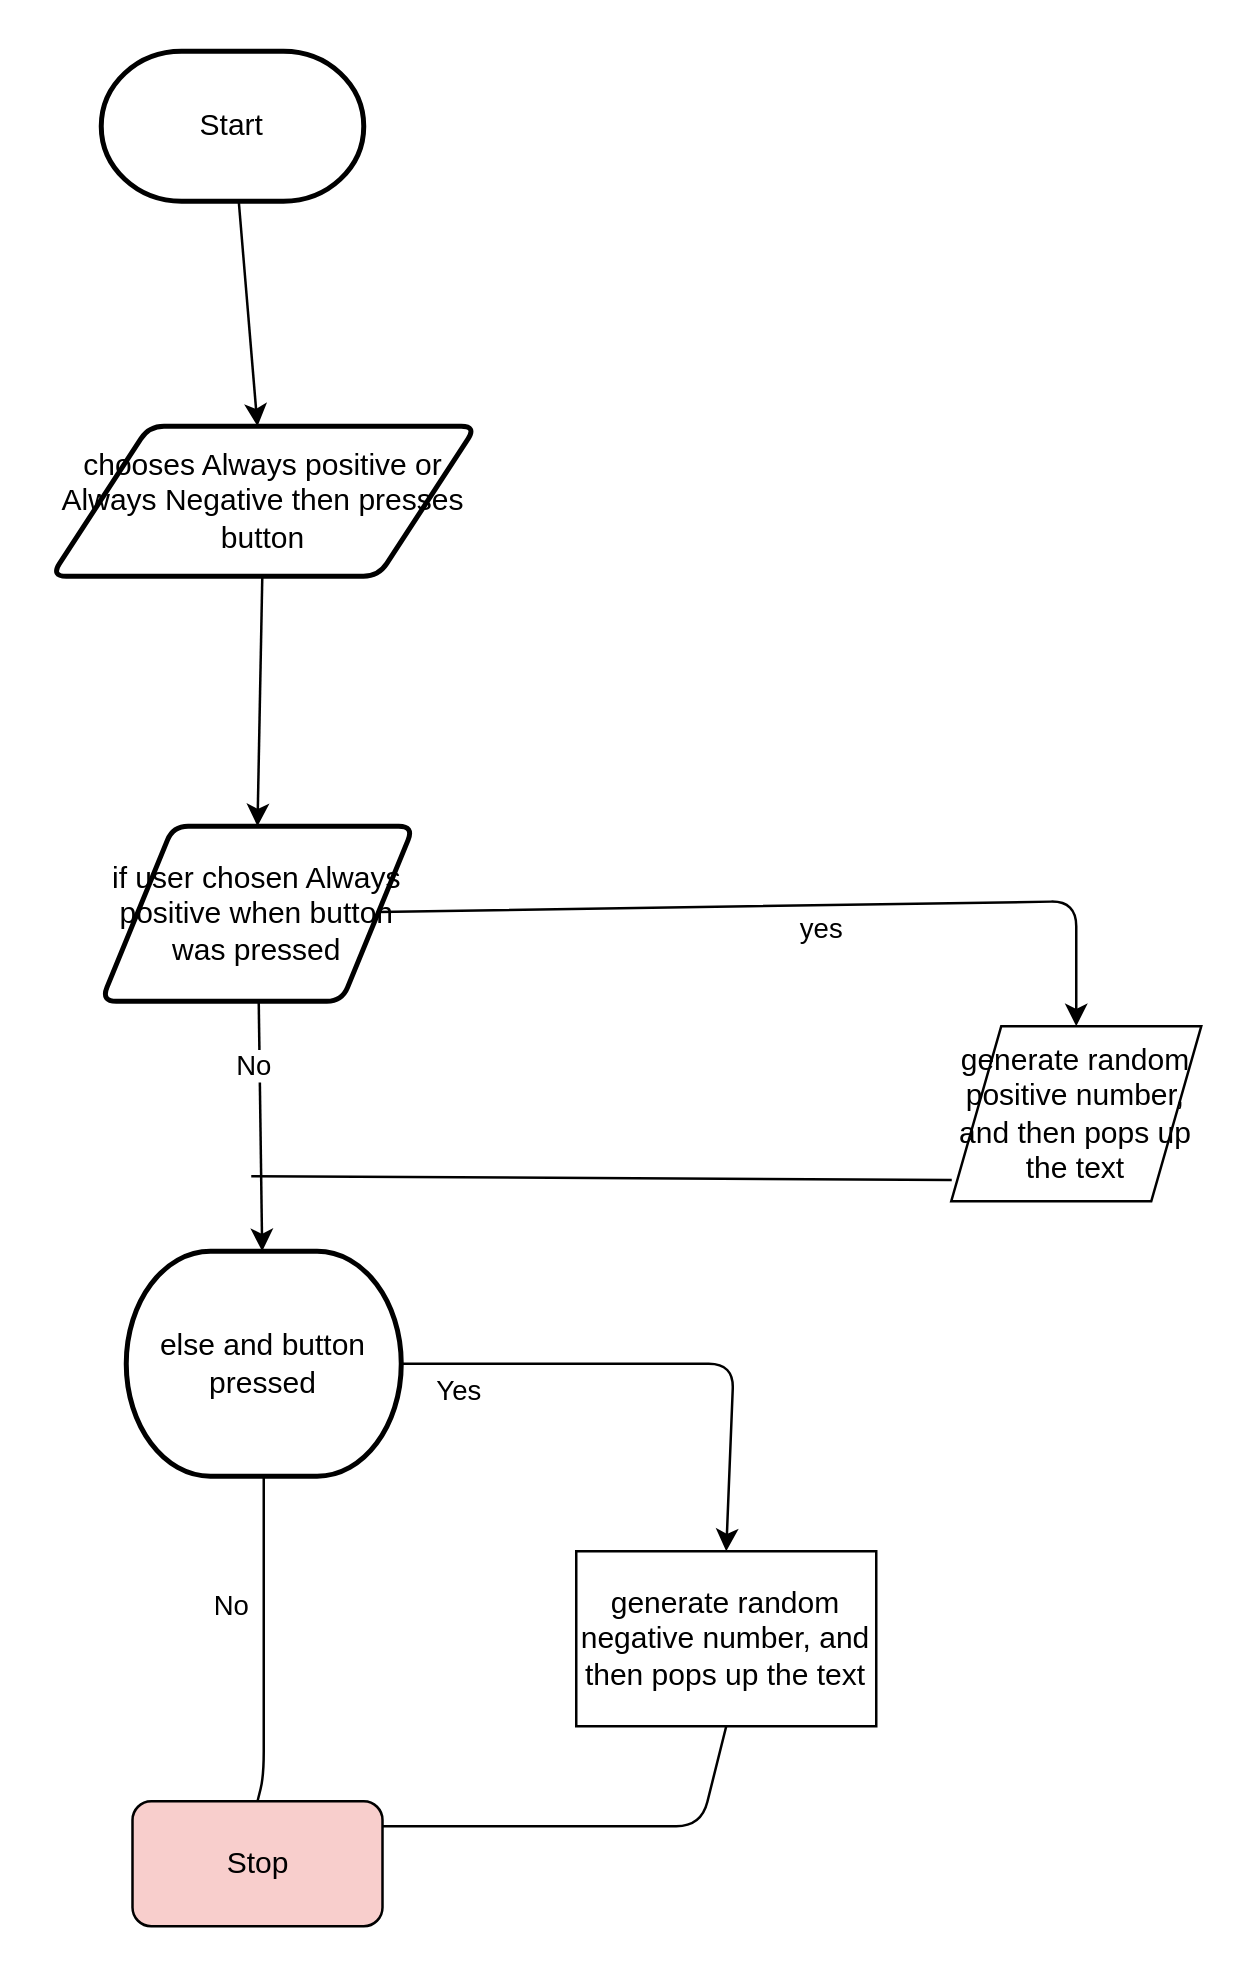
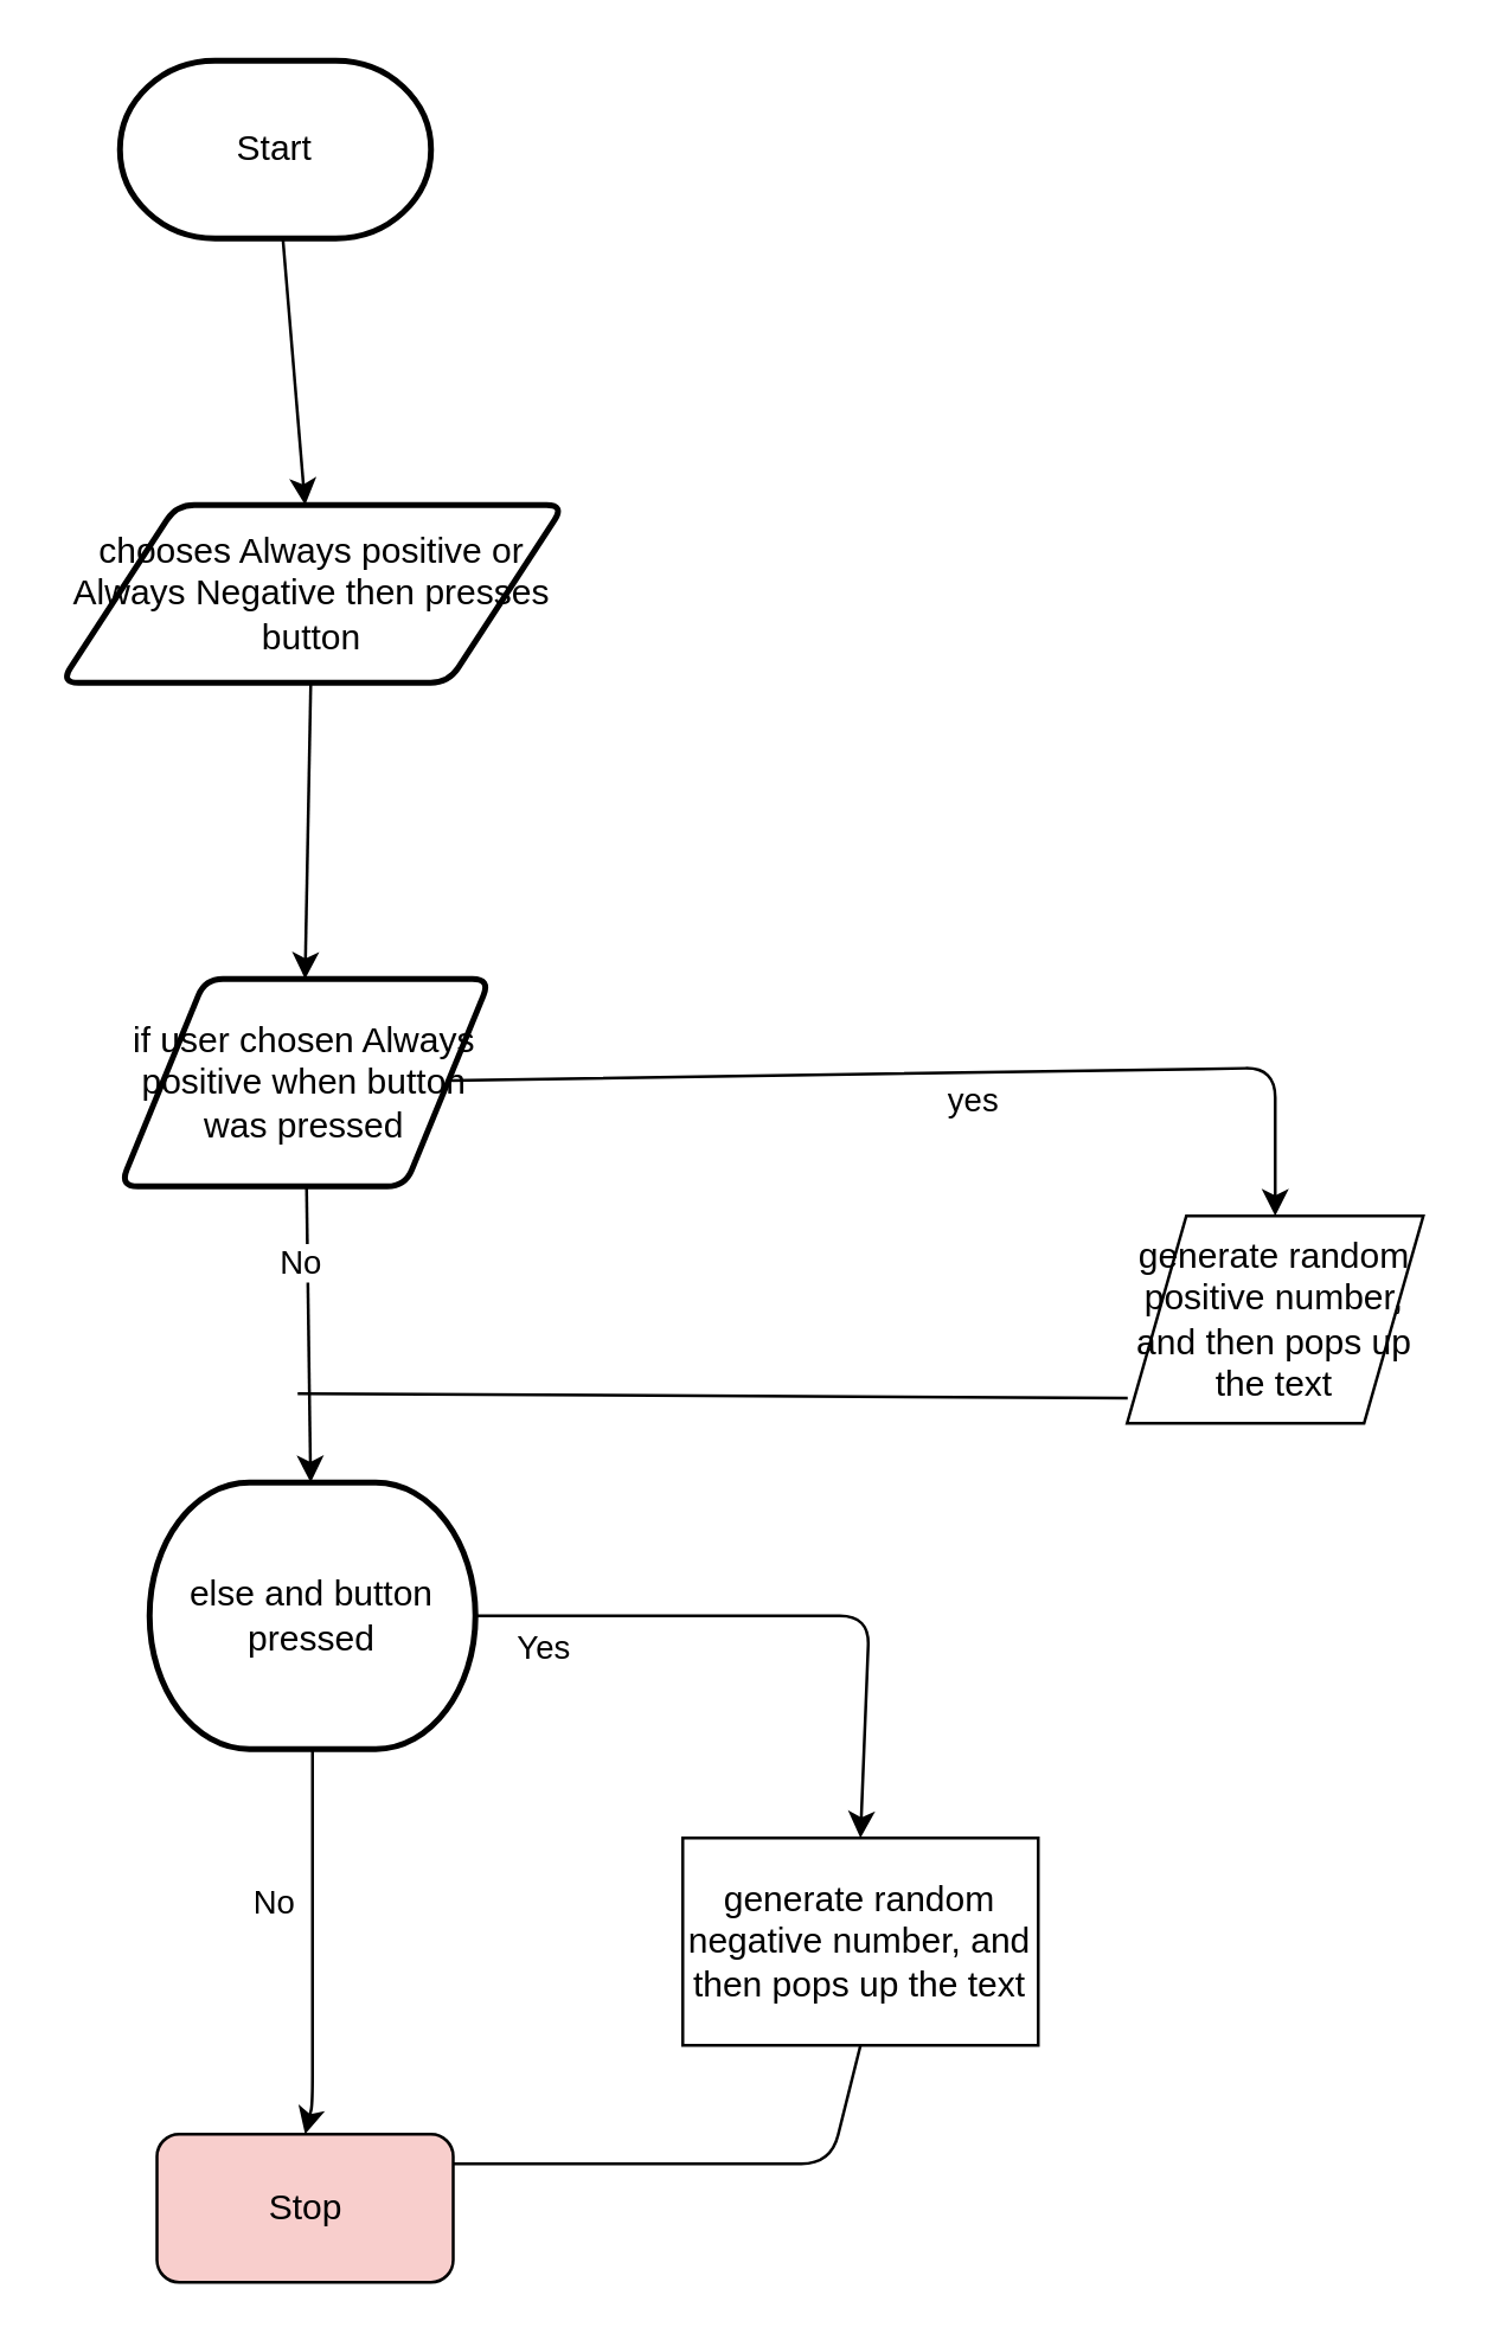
- <mxCell id="13" style="edgeStyle=none;html=1;exitX=0.5;exitY=1;exitDx=0;exitDy=0;exitPerimeter=0;entryX=0.5;entryY=0;entryDx=0;entryDy=0;endArrow=none;" parent="1" source="15" edge="1" target="20"><mxGeometry relative="1" as="geometry"><mxPoint x="125" y="780" as="targetPoint" /><Array as="points"><mxPoint x="105" y="710" /></Array></mxGeometry></mxCell>
+ <mxCell id="13" style="edgeStyle=none;html=1;exitX=0.5;exitY=1;exitDx=0;exitDy=0;exitPerimeter=0;entryX=0.5;entryY=0;entryDx=0;entryDy=0;" parent="1" source="15" edge="1" target="20"><mxGeometry relative="1" as="geometry"><mxPoint x="125" y="780" as="targetPoint" /><Array as="points"><mxPoint x="105" y="710" /></Array></mxGeometry></mxCell>
